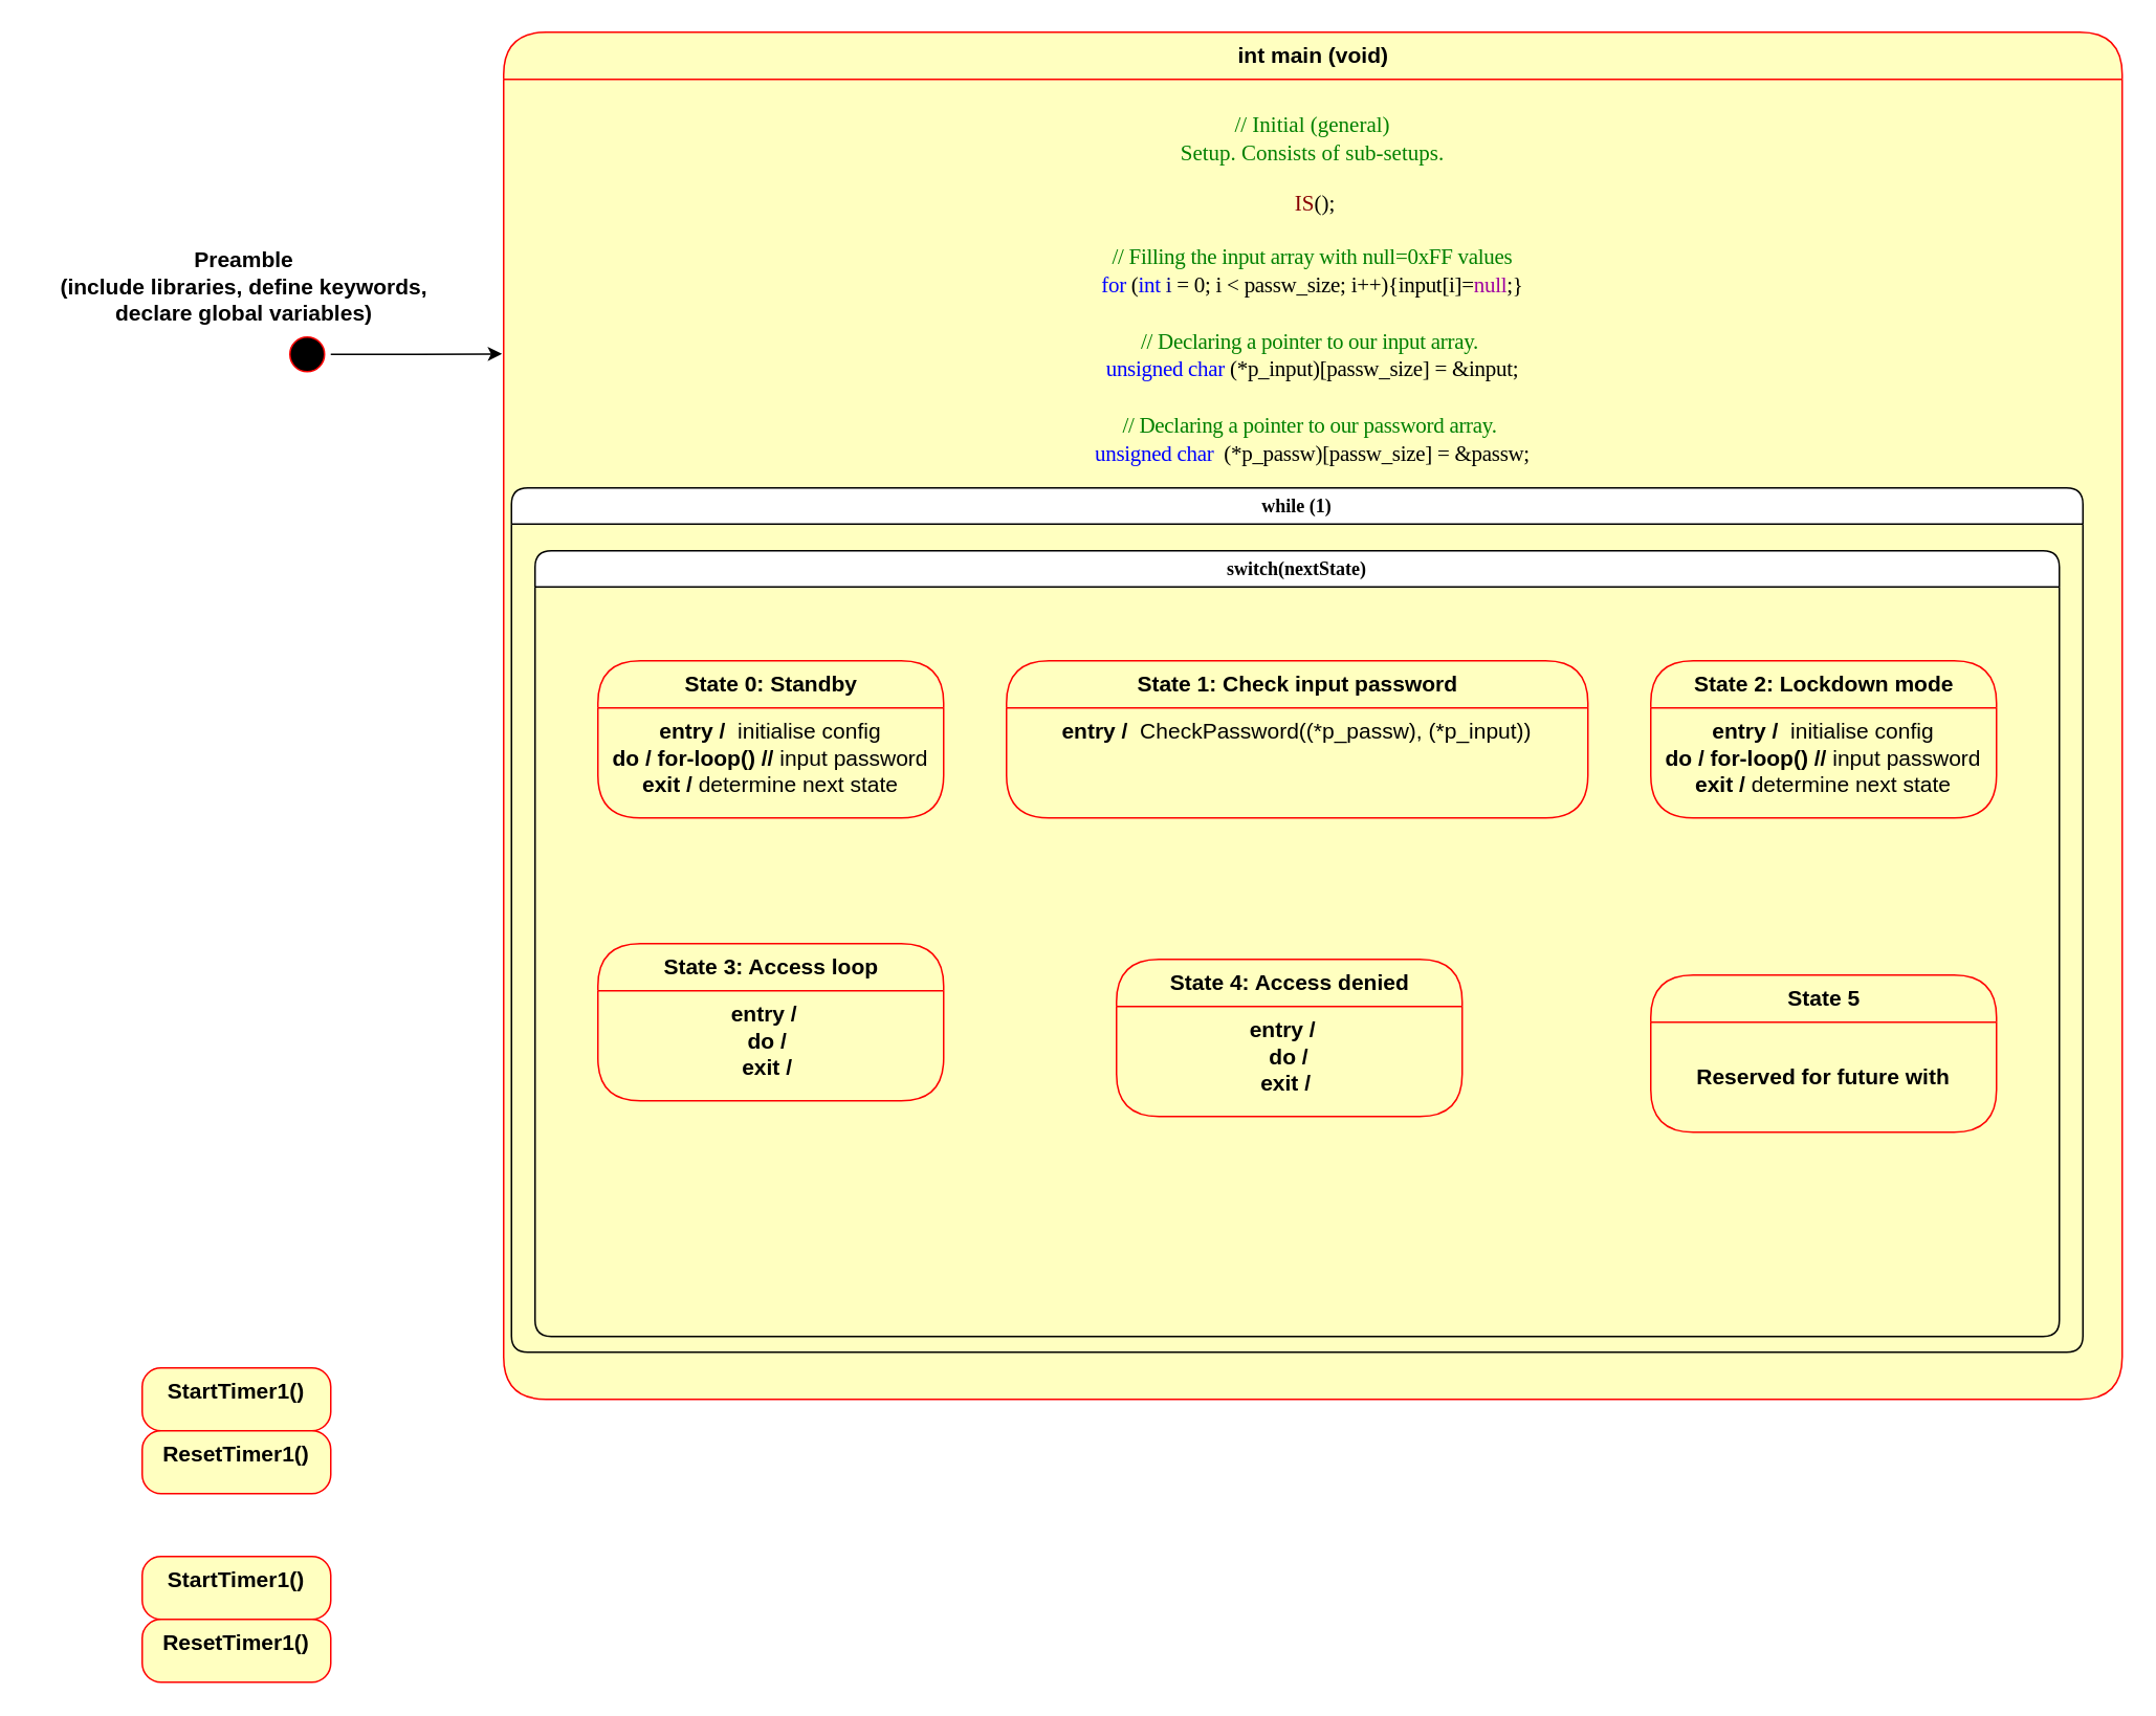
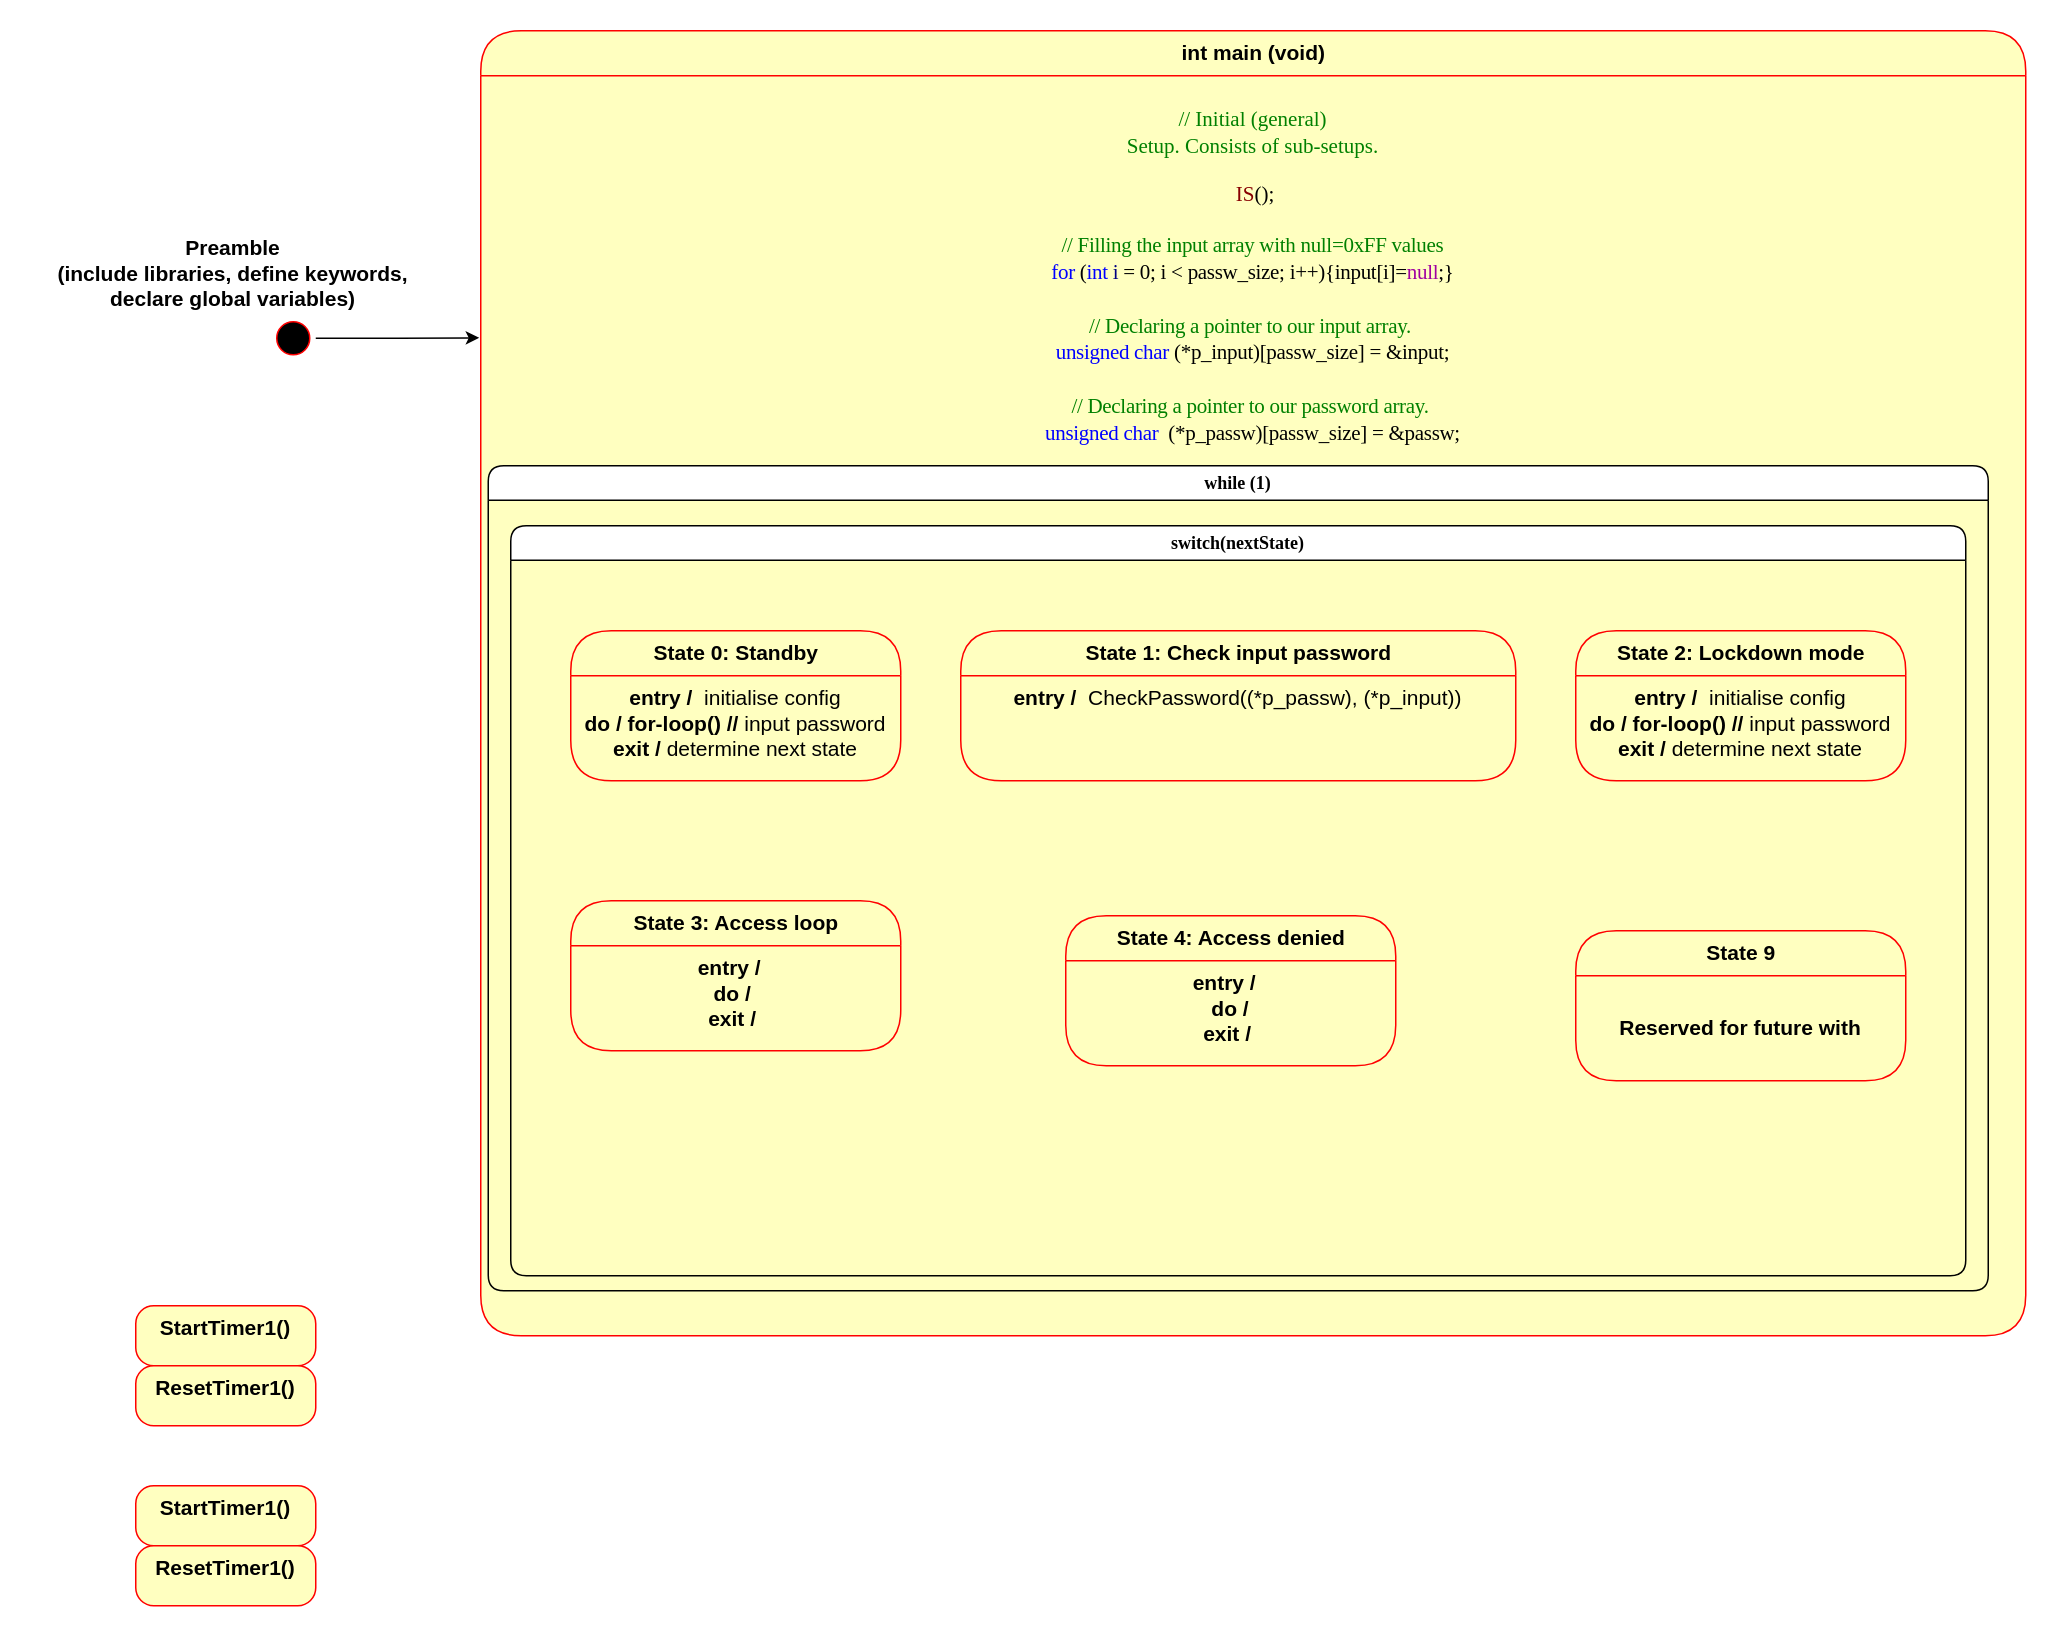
- <mxCell id="15" value="State 5" style="swimlane;html=1;fontStyle=1;align=center;verticalAlign=middle;childLayout=stackLayout;horizontal=1;startSize=30;horizontalStack=0;resizeParent=0;resizeLast=1;container=0;fontColor=#000000;collapsible=0;rounded=1;arcSize=30;strokeColor=#ff0000;fillColor=#ffffc0;swimlaneFillColor=#ffffc0;dropTarget=0;fontSize=14;" vertex="1" parent="8"><mxGeometry x="710" y="270" width="220" height="100" as="geometry" /></mxCell>
+ <mxCell id="15" value="State 9" style="swimlane;html=1;fontStyle=1;align=center;verticalAlign=middle;childLayout=stackLayout;horizontal=1;startSize=30;horizontalStack=0;resizeParent=0;resizeLast=1;container=0;fontColor=#000000;collapsible=0;rounded=1;arcSize=30;strokeColor=#ff0000;fillColor=#ffffc0;swimlaneFillColor=#ffffc0;dropTarget=0;fontSize=14;" vertex="1" parent="8"><mxGeometry x="710" y="270" width="220" height="100" as="geometry" /></mxCell>
